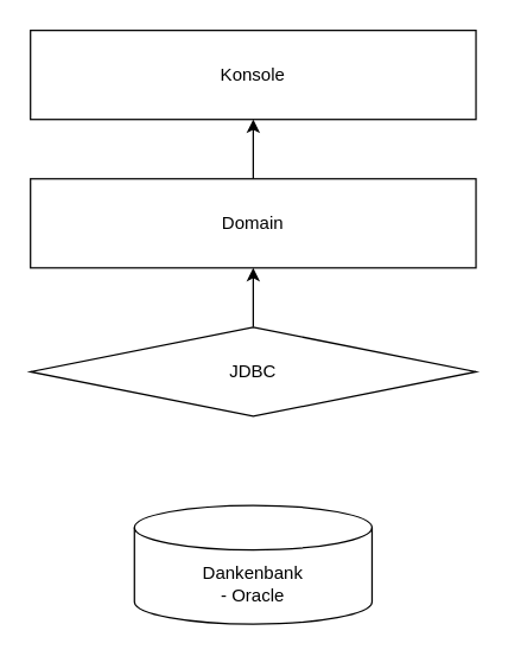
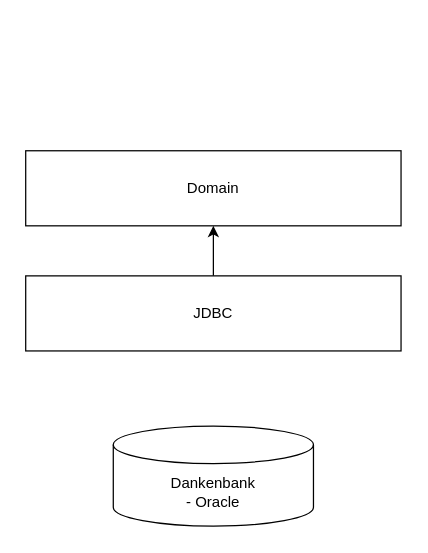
- <mxCell id="2" value="Konsole" style="rounded=0;whiteSpace=wrap;html=1;" vertex="1" parent="1"><mxGeometry x="20" y="20" width="300" height="60" as="geometry" /></mxCell>
- <mxCell id="6" style="edgeStyle=orthogonalEdgeStyle;rounded=0;orthogonalLoop=1;jettySize=auto;html=1;" edge="1" parent="1" source="7" target="2"><mxGeometry relative="1" as="geometry" /></mxCell>
- <mxCell id="5" value="JDBC" style="rhombus;whiteSpace=wrap;html=1;" vertex="1" parent="1"><mxGeometry x="20" y="220" width="300" height="60" as="geometry" /></mxCell>
+ <mxCell id="5" value="JDBC" style="rounded=0;whiteSpace=wrap;html=1;" vertex="1" parent="1"><mxGeometry x="20" y="220" width="300" height="60" as="geometry" /></mxCell>
